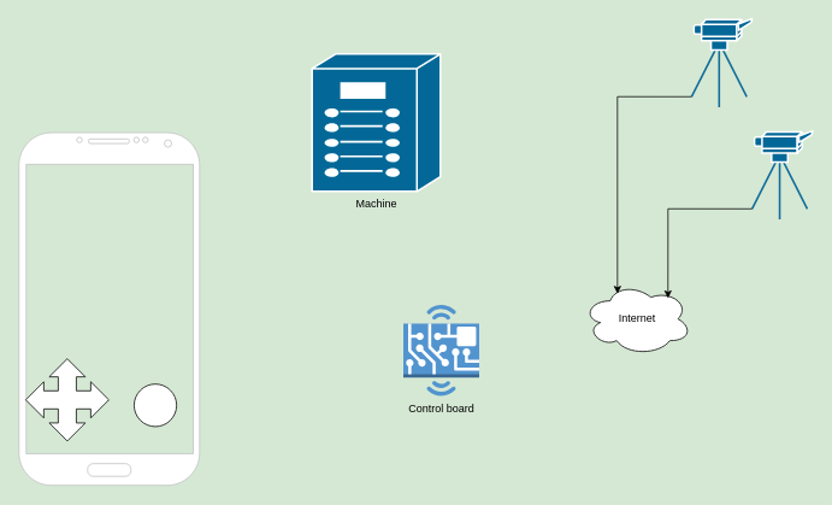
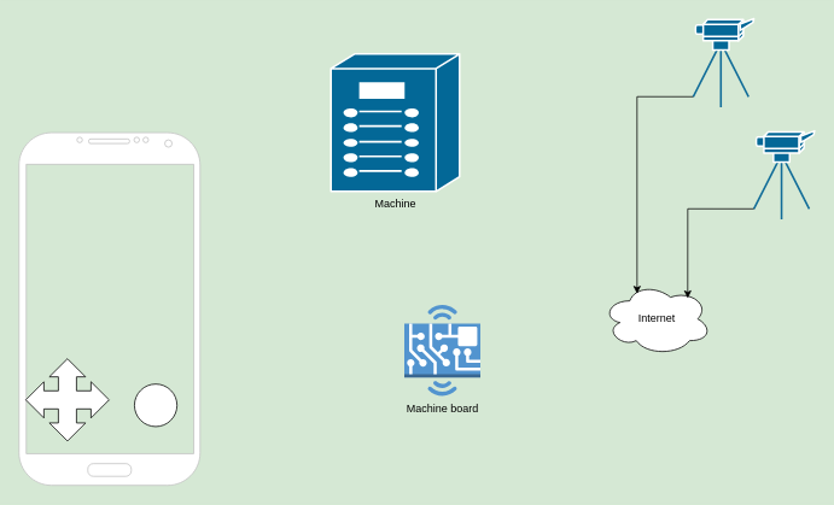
- <mxCell id="3" value="Machine&lt;br&gt;" style="shape=mxgraph.cisco.misc.breakout_box;html=1;pointerEvents=1;dashed=0;fillColor=#036897;strokeColor=#ffffff;strokeWidth=2;verticalLabelPosition=bottom;verticalAlign=top;align=center;outlineConnect=0;" vertex="1" parent="1"><mxGeometry x="345" y="59" width="142" height="152" as="geometry" /></mxCell>
+ <mxCell id="3" value="Machine&lt;br&gt;" style="shape=mxgraph.cisco.misc.breakout_box;html=1;pointerEvents=1;dashed=0;fillColor=#036897;strokeColor=#ffffff;strokeWidth=2;verticalLabelPosition=bottom;verticalAlign=top;align=center;outlineConnect=0;" vertex="1" parent="1"><mxGeometry x="365" y="59" width="142" height="152" as="geometry" /></mxCell>
- <mxCell id="5" value="Internet" style="ellipse;shape=cloud;whiteSpace=wrap;html=1;" vertex="1" parent="1"><mxGeometry x="645" y="312" width="120" height="80" as="geometry" /></mxCell>
+ <mxCell id="5" value="Internet" style="ellipse;shape=cloud;whiteSpace=wrap;html=1;" vertex="1" parent="1"><mxGeometry x="665" y="312" width="120" height="80" as="geometry" /></mxCell>
- <mxCell id="4" value="Control board&lt;br&gt;" style="outlineConnect=0;dashed=0;verticalLabelPosition=bottom;verticalAlign=top;align=center;html=1;shape=mxgraph.aws3.hardware_board;fillColor=#5294CF;gradientColor=none;" vertex="1" parent="1"><mxGeometry x="446" y="336.5" width="84" height="100.5" as="geometry" /></mxCell>
+ <mxCell id="4" value="Machine board&lt;br&gt;" style="outlineConnect=0;dashed=0;verticalLabelPosition=bottom;verticalAlign=top;align=center;html=1;shape=mxgraph.aws3.hardware_board;fillColor=#5294CF;gradientColor=none;" vertex="1" parent="1"><mxGeometry x="446" y="336.5" width="84" height="100.5" as="geometry" /></mxCell>
